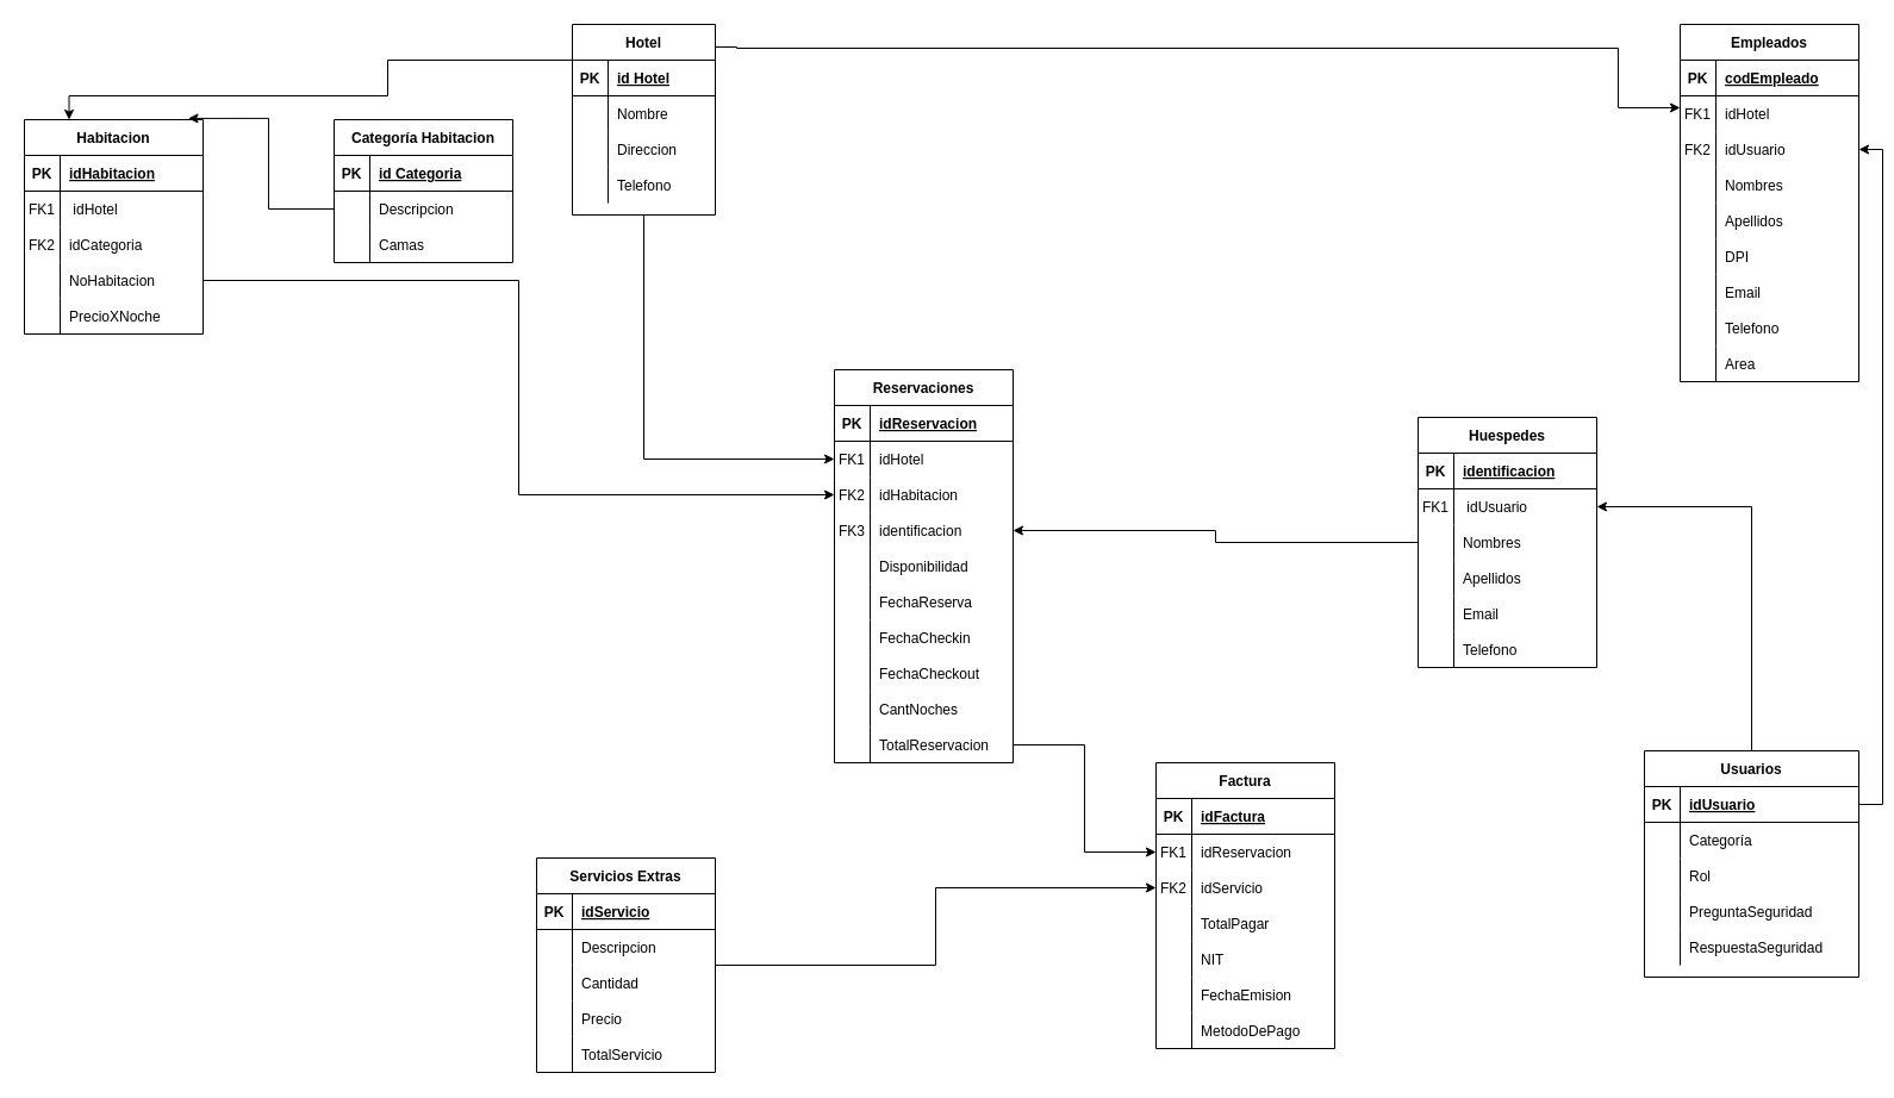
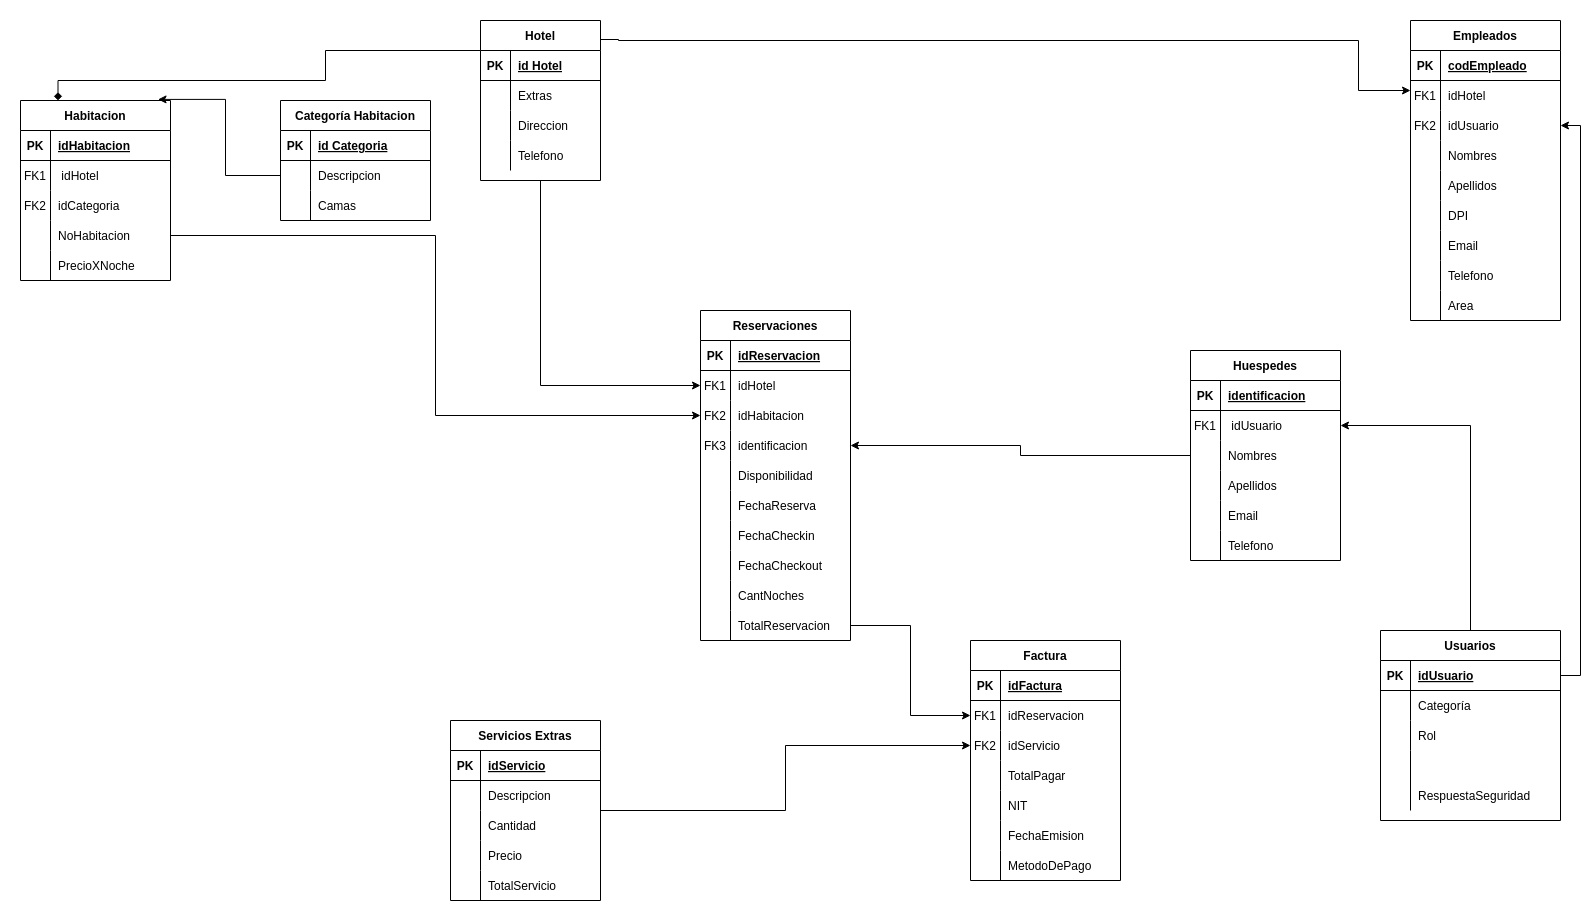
- <mxCell id="2" style="edgeStyle=orthogonalEdgeStyle;rounded=0;orthogonalLoop=1;jettySize=auto;html=1;entryX=0.25;entryY=0;entryDx=0;entryDy=0;" parent="1" source="4" target="44" edge="1"><mxGeometry relative="1" as="geometry"><mxPoint x="1030" y="270" as="targetPoint" /><Array as="points"><mxPoint x="325" y="50" /><mxPoint x="325" y="80" /><mxPoint x="58" y="80" /></Array></mxGeometry></mxCell>
+ <mxCell id="2" style="edgeStyle=orthogonalEdgeStyle;rounded=0;orthogonalLoop=1;jettySize=auto;html=1;entryX=0.25;entryY=0;entryDx=0;entryDy=0;endArrow=diamond;" parent="1" source="4" target="44" edge="1"><mxGeometry relative="1" as="geometry"><mxPoint x="1030" y="270" as="targetPoint" /><Array as="points"><mxPoint x="325" y="50" /><mxPoint x="325" y="80" /><mxPoint x="58" y="80" /></Array></mxGeometry></mxCell>
- <mxCell id="10" value="Nombre" style="shape=partialRectangle;overflow=hidden;connectable=0;fillColor=none;top=0;left=0;bottom=0;right=0;align=left;spacingLeft=6;" parent="8" vertex="1"><mxGeometry x="30" width="90" height="30" as="geometry"><mxRectangle width="90" height="30" as="alternateBounds" /></mxGeometry></mxCell>
+ <mxCell id="10" value="Extras" style="shape=partialRectangle;overflow=hidden;connectable=0;fillColor=none;top=0;left=0;bottom=0;right=0;align=left;spacingLeft=6;" parent="8" vertex="1"><mxGeometry x="30" width="90" height="30" as="geometry"><mxRectangle width="90" height="30" as="alternateBounds" /></mxGeometry></mxCell>
- <mxCell id="30" value="PreguntaSeguridad" style="shape=partialRectangle;overflow=hidden;connectable=0;fillColor=none;top=0;left=0;bottom=0;right=0;align=left;spacingLeft=6;" parent="28" vertex="1"><mxGeometry x="30" width="150" height="30" as="geometry"><mxRectangle width="150" height="30" as="alternateBounds" /></mxGeometry></mxCell>
